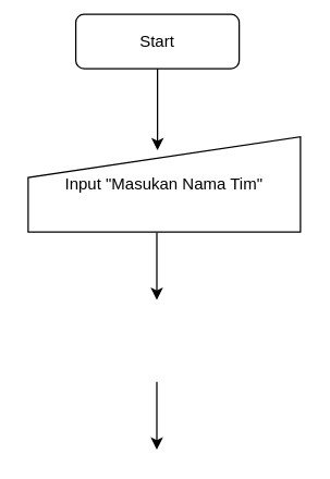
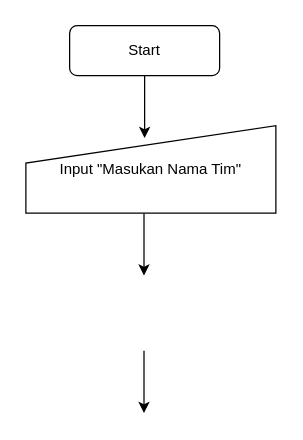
- <mxCell id="2" value="Start" style="rounded=1;whiteSpace=wrap;html=1;" vertex="1" parent="1"><mxGeometry x="55" y="10" width="120" height="40" as="geometry" /></mxCell>
+ <mxCell id="2" value="Start" style="rounded=1;whiteSpace=wrap;html=1;" vertex="1" parent="1"><mxGeometry x="55" y="20" width="120" height="40" as="geometry" /></mxCell>
